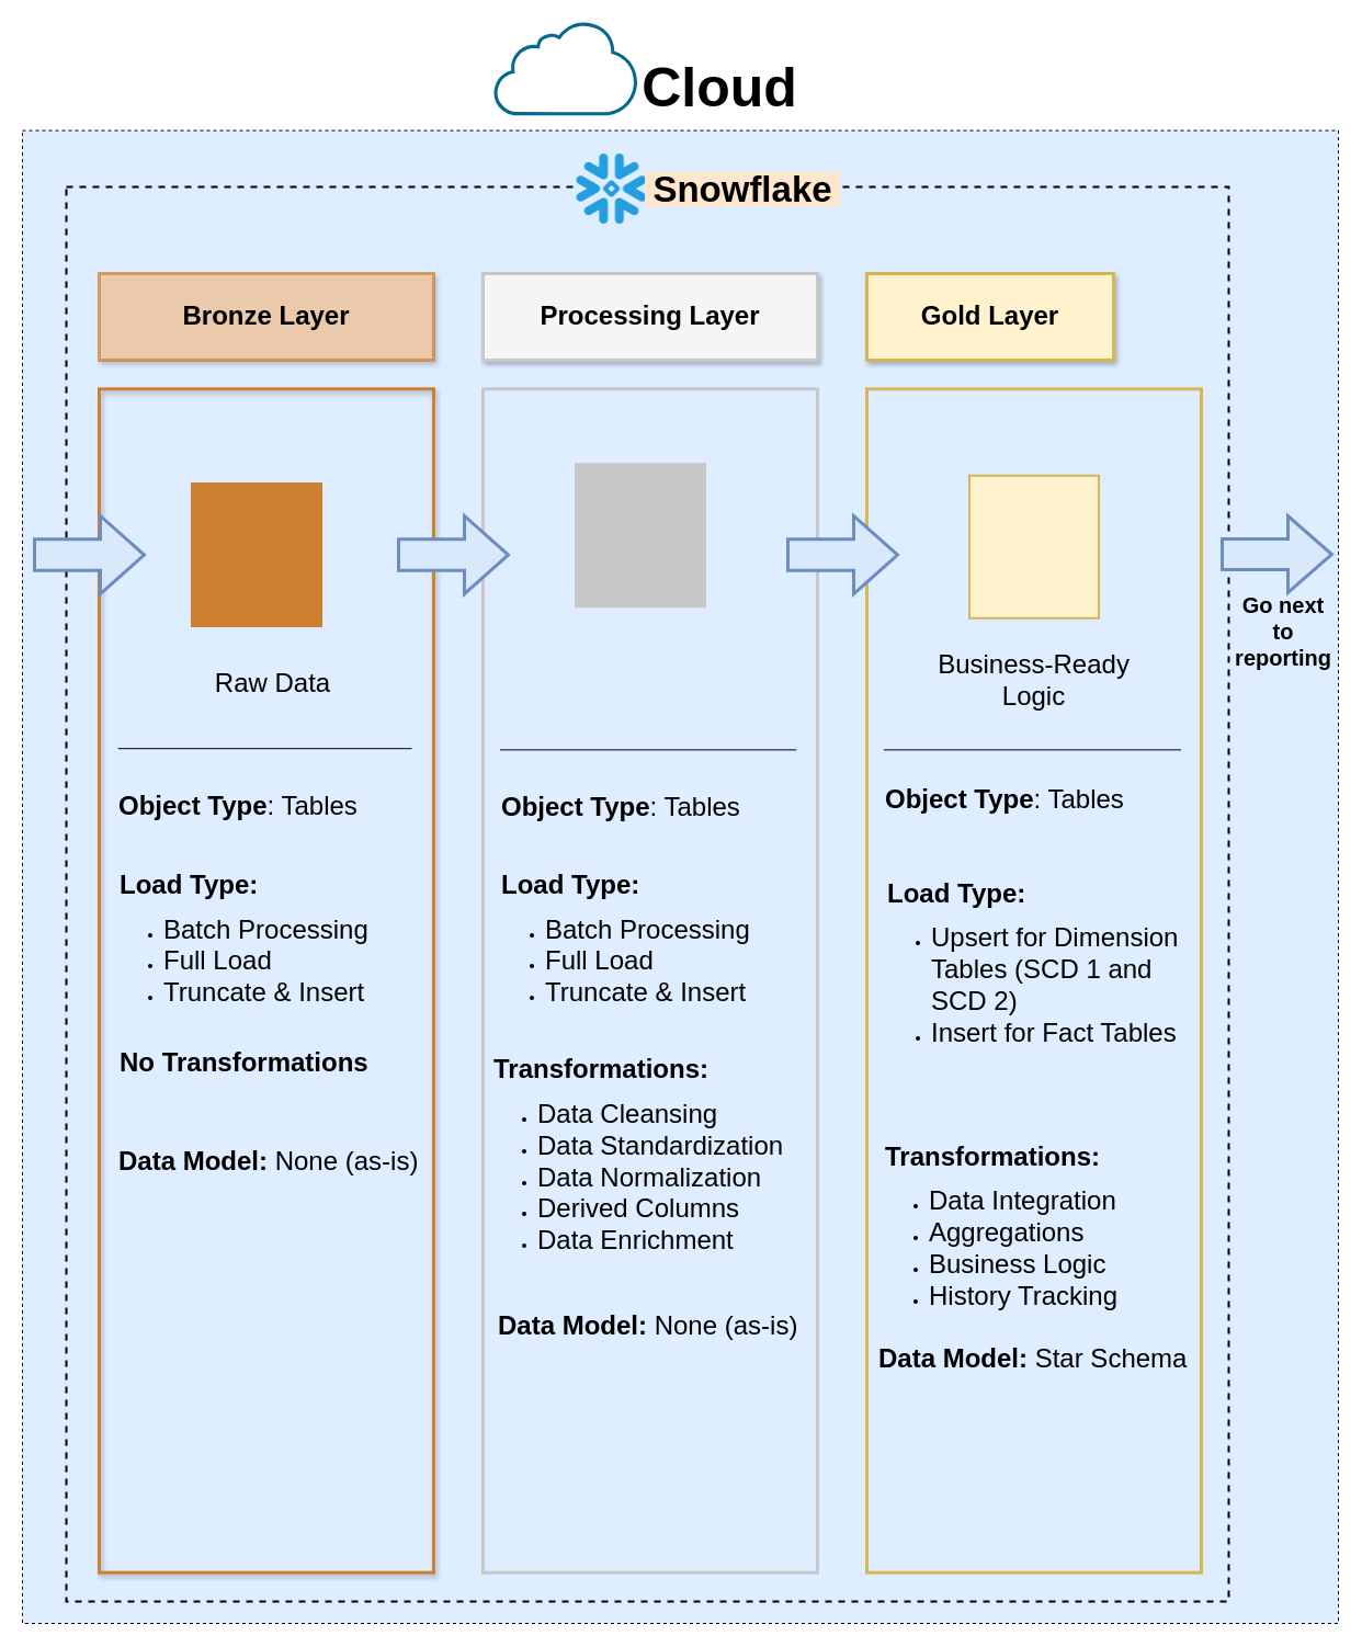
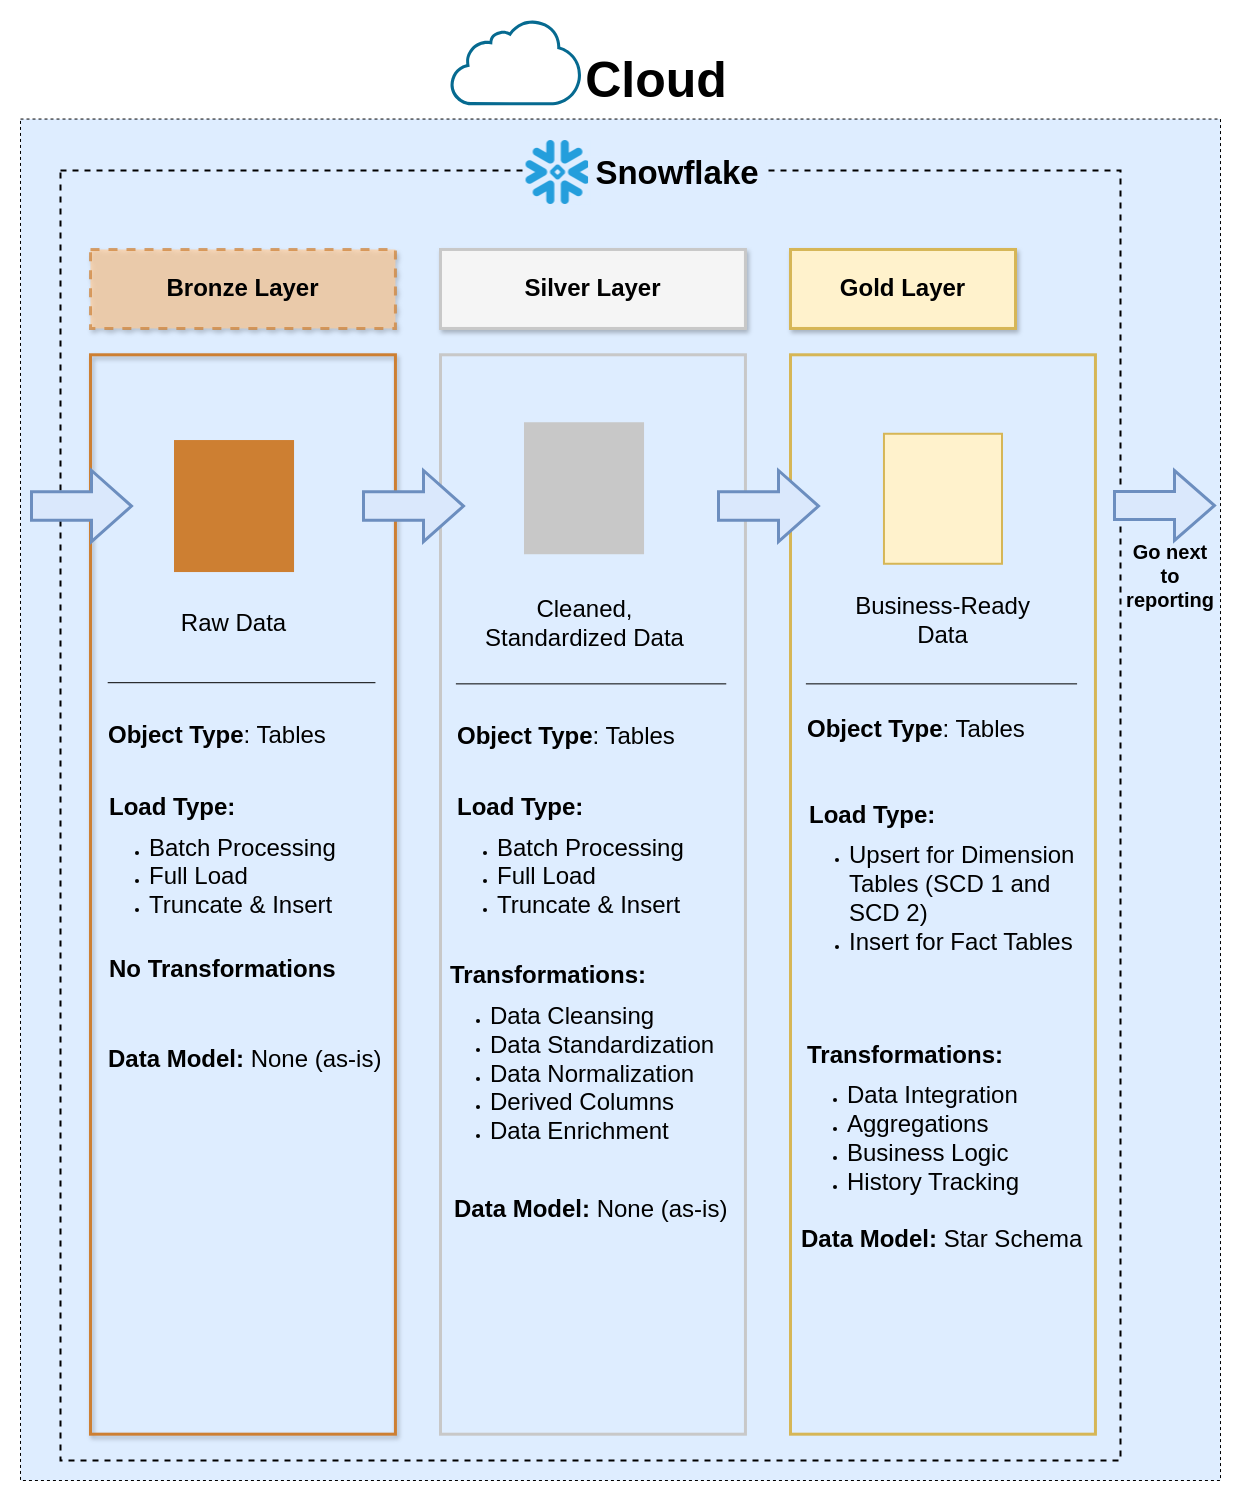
- <mxCell id="35" value="&lt;font style=&quot;font-size: 33px;&quot;&gt;&lt;b style=&quot;&quot;&gt;Snowflake&lt;/b&gt;&lt;/font&gt;" style="rounded=0;whiteSpace=wrap;html=1;fillColor=#ffe6cc;strokeColor=none;labelBackgroundColor=none;" parent="33" vertex="1"><mxGeometry x="62" y="16.27" width="178" height="31.45" as="geometry" /></mxCell>
+ <mxCell id="35" value="&lt;font style=&quot;font-size: 33px;&quot;&gt;&lt;b style=&quot;&quot;&gt;Snowflake&lt;/b&gt;&lt;/font&gt;" style="rounded=0;whiteSpace=wrap;html=1;fillColor=#DEEDFF;strokeColor=none;labelBackgroundColor=none;" parent="33" vertex="1"><mxGeometry x="62" y="16.27" width="178" height="31.45" as="geometry" /></mxCell>
- <mxCell id="18" value="&lt;b&gt;&lt;font style=&quot;font-size: 24px;&quot;&gt;Bronze Layer&lt;/font&gt;&lt;/b&gt;" style="rounded=0;whiteSpace=wrap;html=1;fillColor=#ffcc99;opacity=70;strokeColor=#CD7F32;shadow=1;strokeWidth=3;" parent="16" vertex="1"><mxGeometry width="304.94" height="78.98" as="geometry" /></mxCell>
+ <mxCell id="18" value="&lt;b&gt;&lt;font style=&quot;font-size: 24px;&quot;&gt;Bronze Layer&lt;/font&gt;&lt;/b&gt;" style="rounded=0;whiteSpace=wrap;html=1;fillColor=#ffcc99;opacity=70;strokeColor=#CD7F32;shadow=1;strokeWidth=3;dashed=1;" parent="16" vertex="1"><mxGeometry width="304.94" height="78.98" as="geometry" /></mxCell>
- <mxCell id="8" value="&lt;b&gt;&lt;font style=&quot;font-size: 24px;&quot;&gt;Processing Layer&lt;/font&gt;&lt;/b&gt;" style="rounded=0;whiteSpace=wrap;html=1;fillColor=light-dark(#F5F5F5,#959595);gradientColor=none;strokeColor=#C8C8C8;strokeWidth=3;shadow=1;" parent="6" vertex="1"><mxGeometry width="304.94" height="78.98" as="geometry" /></mxCell>
+ <mxCell id="8" value="&lt;b&gt;&lt;font style=&quot;font-size: 24px;&quot;&gt;Silver Layer&lt;/font&gt;&lt;/b&gt;" style="rounded=0;whiteSpace=wrap;html=1;fillColor=light-dark(#F5F5F5,#959595);gradientColor=none;strokeColor=#C8C8C8;strokeWidth=3;shadow=1;" parent="6" vertex="1"><mxGeometry width="304.94" height="78.98" as="geometry" /></mxCell>
- <mxCell id="37" value="&lt;font style=&quot;font-size: 24px;&quot;&gt;Business-Ready Logic&lt;/font&gt;" style="text;html=1;align=center;verticalAlign=middle;whiteSpace=wrap;rounded=0;" parent="1" vertex="1"><mxGeometry x="841.048" y="580.694" width="202.848" height="78.98" as="geometry" /></mxCell>
+ <mxCell id="37" value="&lt;font style=&quot;font-size: 24px;&quot;&gt;Business-Ready Data&lt;/font&gt;" style="text;html=1;align=center;verticalAlign=middle;whiteSpace=wrap;rounded=0;" parent="1" vertex="1"><mxGeometry x="841.048" y="580.694" width="202.848" height="78.98" as="geometry" /></mxCell>
- <mxCell id="20" value="&lt;font style=&quot;font-size: 24px;&quot;&gt;Raw Data&lt;/font&gt;" style="text;html=1;align=center;verticalAlign=middle;whiteSpace=wrap;rounded=0;" parent="16" vertex="1"><mxGeometry x="57.105" y="334.347" width="202.848" height="78.98" as="geometry" /></mxCell>
+ <mxCell id="20" value="&lt;font style=&quot;font-size: 24px;&quot;&gt;Raw Data&lt;/font&gt;" style="text;html=1;align=center;verticalAlign=middle;whiteSpace=wrap;rounded=0;" parent="16" vertex="1"><mxGeometry x="42.105" y="334.347" width="202.848" height="78.98" as="geometry" /></mxCell>
+ <mxCell id="10" value="&lt;font style=&quot;font-size: 24px;&quot;&gt;Cleaned, Standardized Data&lt;/font&gt;" style="text;html=1;align=center;verticalAlign=middle;whiteSpace=wrap;rounded=0;" parent="6" vertex="1"><mxGeometry x="43.111" y="334.347" width="202.848" height="78.98" as="geometry" /></mxCell>
